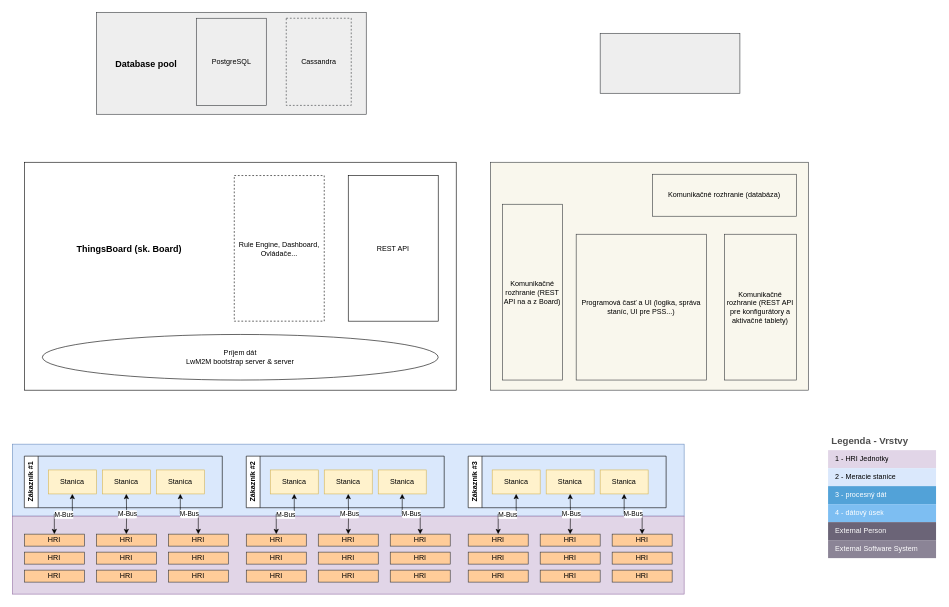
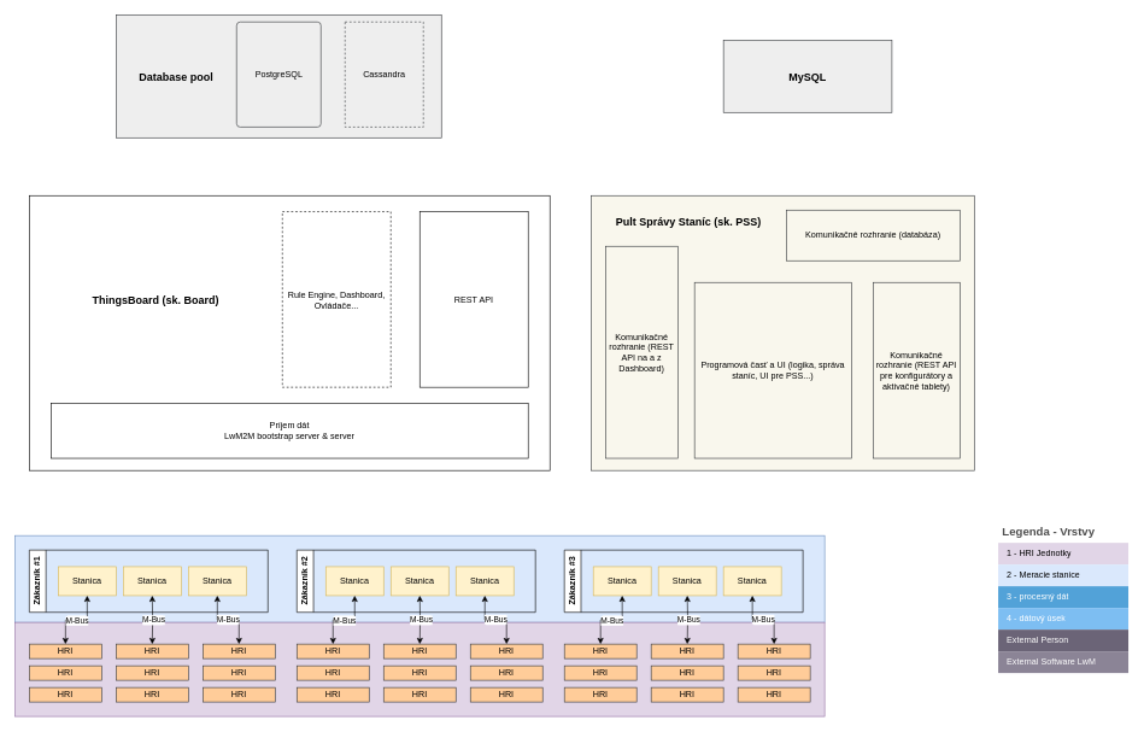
- <mxCell id="99" value="PostgreSQL" style="rounded=0;absoluteArcSize=1;html=1;arcSize=10;whiteSpace=wrap;points=[];strokeColor=inherit;fillColor=inherit;" vertex="1" parent="97"><mxGeometry x="166.667" y="9.919" width="116.667" height="145.298" as="geometry" /></mxCell>
+ <mxCell id="99" value="PostgreSQL" style="absoluteArcSize=1;html=1;arcSize=10;whiteSpace=wrap;points=[];strokeColor=inherit;fillColor=inherit;rounded=1;" vertex="1" parent="97"><mxGeometry x="166.667" y="9.919" width="116.667" height="145.298" as="geometry" /></mxCell>
+ <mxCell id="108" value="&lt;span style=&quot;font-size: 15px;&quot;&gt;&lt;b&gt;MySQL&lt;/b&gt;&lt;/span&gt;" style="html=1;shape=mxgraph.er.anchor;whiteSpace=wrap;" vertex="1" parent="107"><mxGeometry width="233" height="100" as="geometry" /></mxCell>
+ <mxCell id="102" value="&lt;span style=&quot;font-size: 15px;&quot;&gt;&lt;b&gt;Pult Správy Staníc (sk. PSS)&lt;/b&gt;&lt;/span&gt;" style="html=1;shape=mxgraph.er.anchor;whiteSpace=wrap;" vertex="1" parent="101"><mxGeometry width="270" height="70" as="geometry" /></mxCell>
- <mxCell id="103" value="Komunikačné rozhranie (REST API na a z Board)" style="rounded=0;absoluteArcSize=1;html=1;arcSize=10;whiteSpace=wrap;points=[];strokeColor=inherit;fillColor=inherit;" vertex="1" parent="101"><mxGeometry x="20" y="70" width="100" height="293.11" as="geometry" /></mxCell>
+ <mxCell id="103" value="Komunikačné rozhranie (REST API na a z Dashboard)" style="rounded=0;absoluteArcSize=1;html=1;arcSize=10;whiteSpace=wrap;points=[];strokeColor=inherit;fillColor=inherit;" vertex="1" parent="101"><mxGeometry x="20" y="70" width="100" height="293.11" as="geometry" /></mxCell>
- <mxCell id="95" value="Príjem dát&lt;br&gt;LwM2M bootstrap server &amp;amp; server" style="ellipse;absoluteArcSize=1;html=1;arcSize=10;whiteSpace=wrap;points=[];strokeColor=inherit;fillColor=inherit;" vertex="1" parent="92"><mxGeometry x="30" y="287.111" width="660" height="76" as="geometry" /></mxCell>
+ <mxCell id="95" value="Príjem dát&lt;br&gt;LwM2M bootstrap server &amp;amp; server" style="rounded=0;absoluteArcSize=1;html=1;arcSize=10;whiteSpace=wrap;points=[];strokeColor=inherit;fillColor=inherit;" vertex="1" parent="92"><mxGeometry x="30" y="287.111" width="660" height="76" as="geometry" /></mxCell>
- <mxCell id="91" value="External Software System" style="shape=partialRectangle;html=1;whiteSpace=wrap;connectable=0;strokeColor=inherit;overflow=hidden;fillColor=#8b8496;top=0;left=0;bottom=0;right=0;pointerEvents=1;fontSize=12;align=left;fontColor=#FFFFFF;gradientColor=none;spacingLeft=10;spacingRight=4;" vertex="1" parent="90"><mxGeometry width="180" height="30" as="geometry"><mxRectangle width="180" height="30" as="alternateBounds" /></mxGeometry></mxCell>
+ <mxCell id="91" value="External Software LwM" style="shape=partialRectangle;html=1;whiteSpace=wrap;connectable=0;strokeColor=inherit;overflow=hidden;fillColor=#8b8496;top=0;left=0;bottom=0;right=0;pointerEvents=1;fontSize=12;align=left;fontColor=#FFFFFF;gradientColor=none;spacingLeft=10;spacingRight=4;" vertex="1" parent="90"><mxGeometry width="180" height="30" as="geometry"><mxRectangle width="180" height="30" as="alternateBounds" /></mxGeometry></mxCell>
